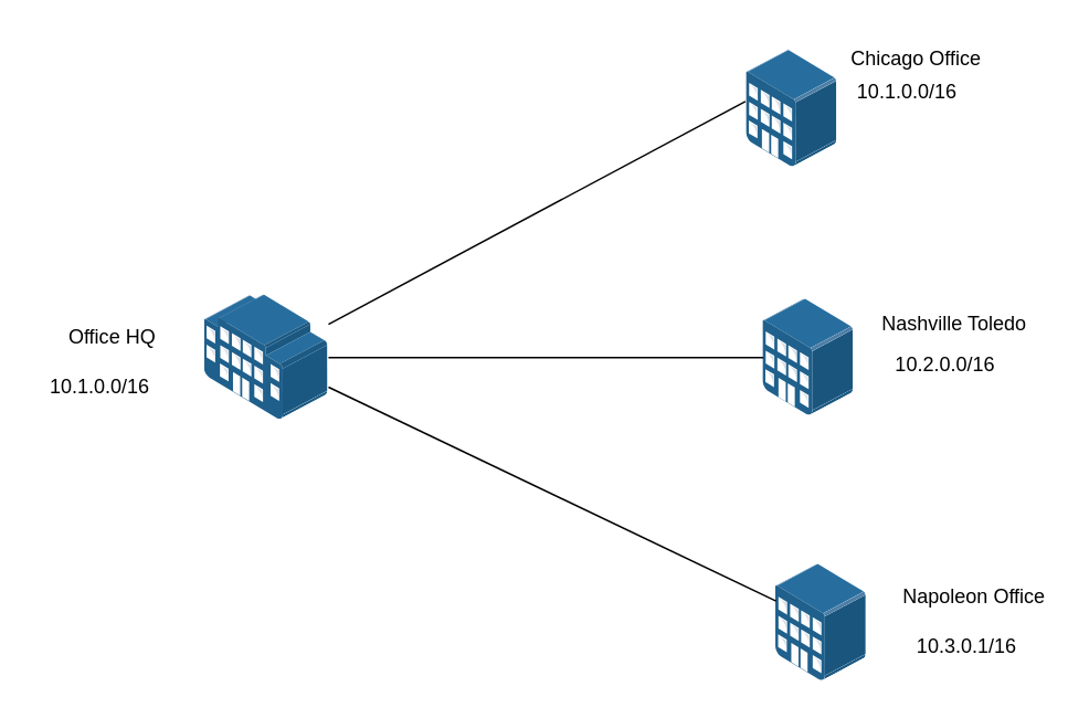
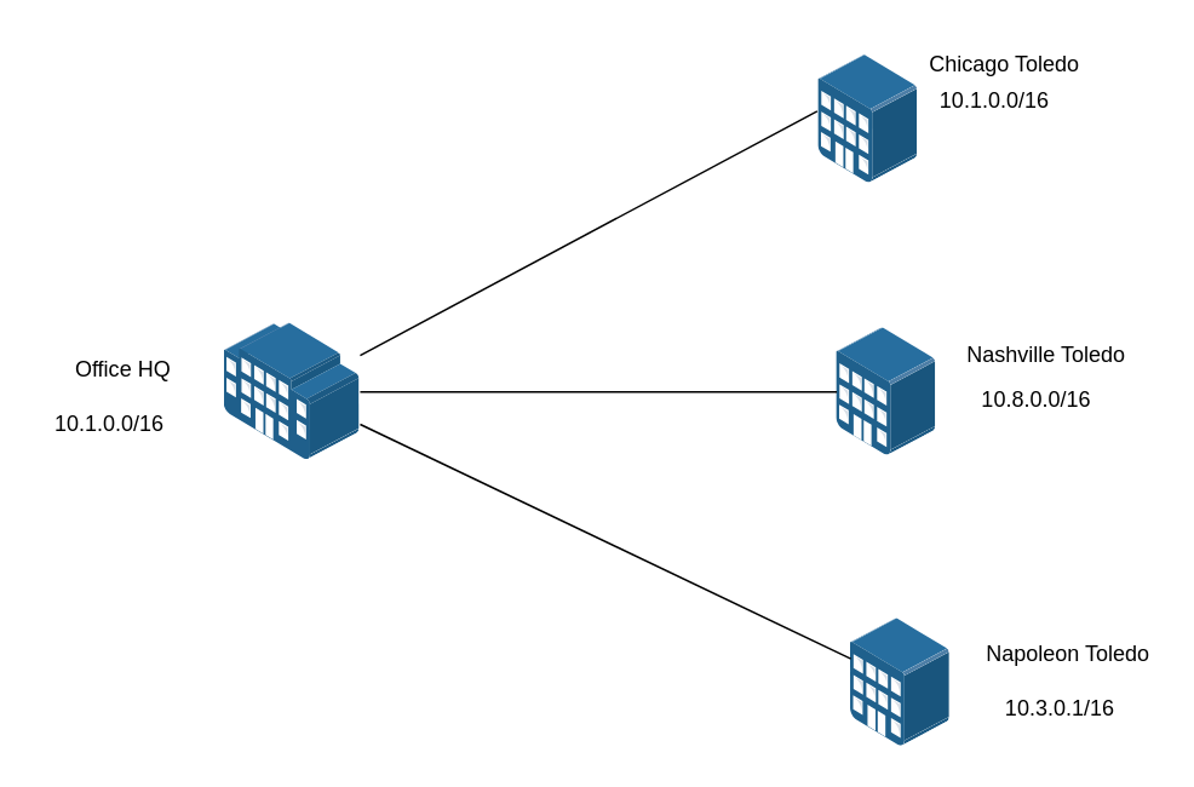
- <mxCell id="12" value="Chicago Office" style="text;html=1;strokeColor=none;fillColor=none;align=center;verticalAlign=middle;whiteSpace=wrap;rounded=0;" vertex="1" parent="1"><mxGeometry x="504.6" y="20" width="95" height="30" as="geometry" /></mxCell>
+ <mxCell id="12" value="Chicago Toledo" style="text;html=1;strokeColor=none;fillColor=none;align=center;verticalAlign=middle;whiteSpace=wrap;rounded=0;" vertex="1" parent="1"><mxGeometry x="504.6" y="20" width="95" height="30" as="geometry" /></mxCell>
- <mxCell id="8" value="10.2.0.0/16" style="text;html=1;strokeColor=none;fillColor=none;align=center;verticalAlign=middle;whiteSpace=wrap;rounded=0;" vertex="1" parent="1"><mxGeometry x="540" y="205" width="60" height="30" as="geometry" /></mxCell>
+ <mxCell id="8" value="10.8.0.0/16" style="text;html=1;strokeColor=none;fillColor=none;align=center;verticalAlign=middle;whiteSpace=wrap;rounded=0;" vertex="1" parent="1"><mxGeometry x="540" y="205" width="60" height="30" as="geometry" /></mxCell>
- <mxCell id="10" value="Napoleon Office" style="text;html=1;strokeColor=none;fillColor=none;align=center;verticalAlign=middle;whiteSpace=wrap;rounded=0;" vertex="1" parent="1"><mxGeometry x="540" y="345.1" width="95" height="30" as="geometry" /></mxCell>
+ <mxCell id="10" value="Napoleon Toledo" style="text;html=1;strokeColor=none;fillColor=none;align=center;verticalAlign=middle;whiteSpace=wrap;rounded=0;" vertex="1" parent="1"><mxGeometry x="540" y="345.1" width="95" height="30" as="geometry" /></mxCell>
